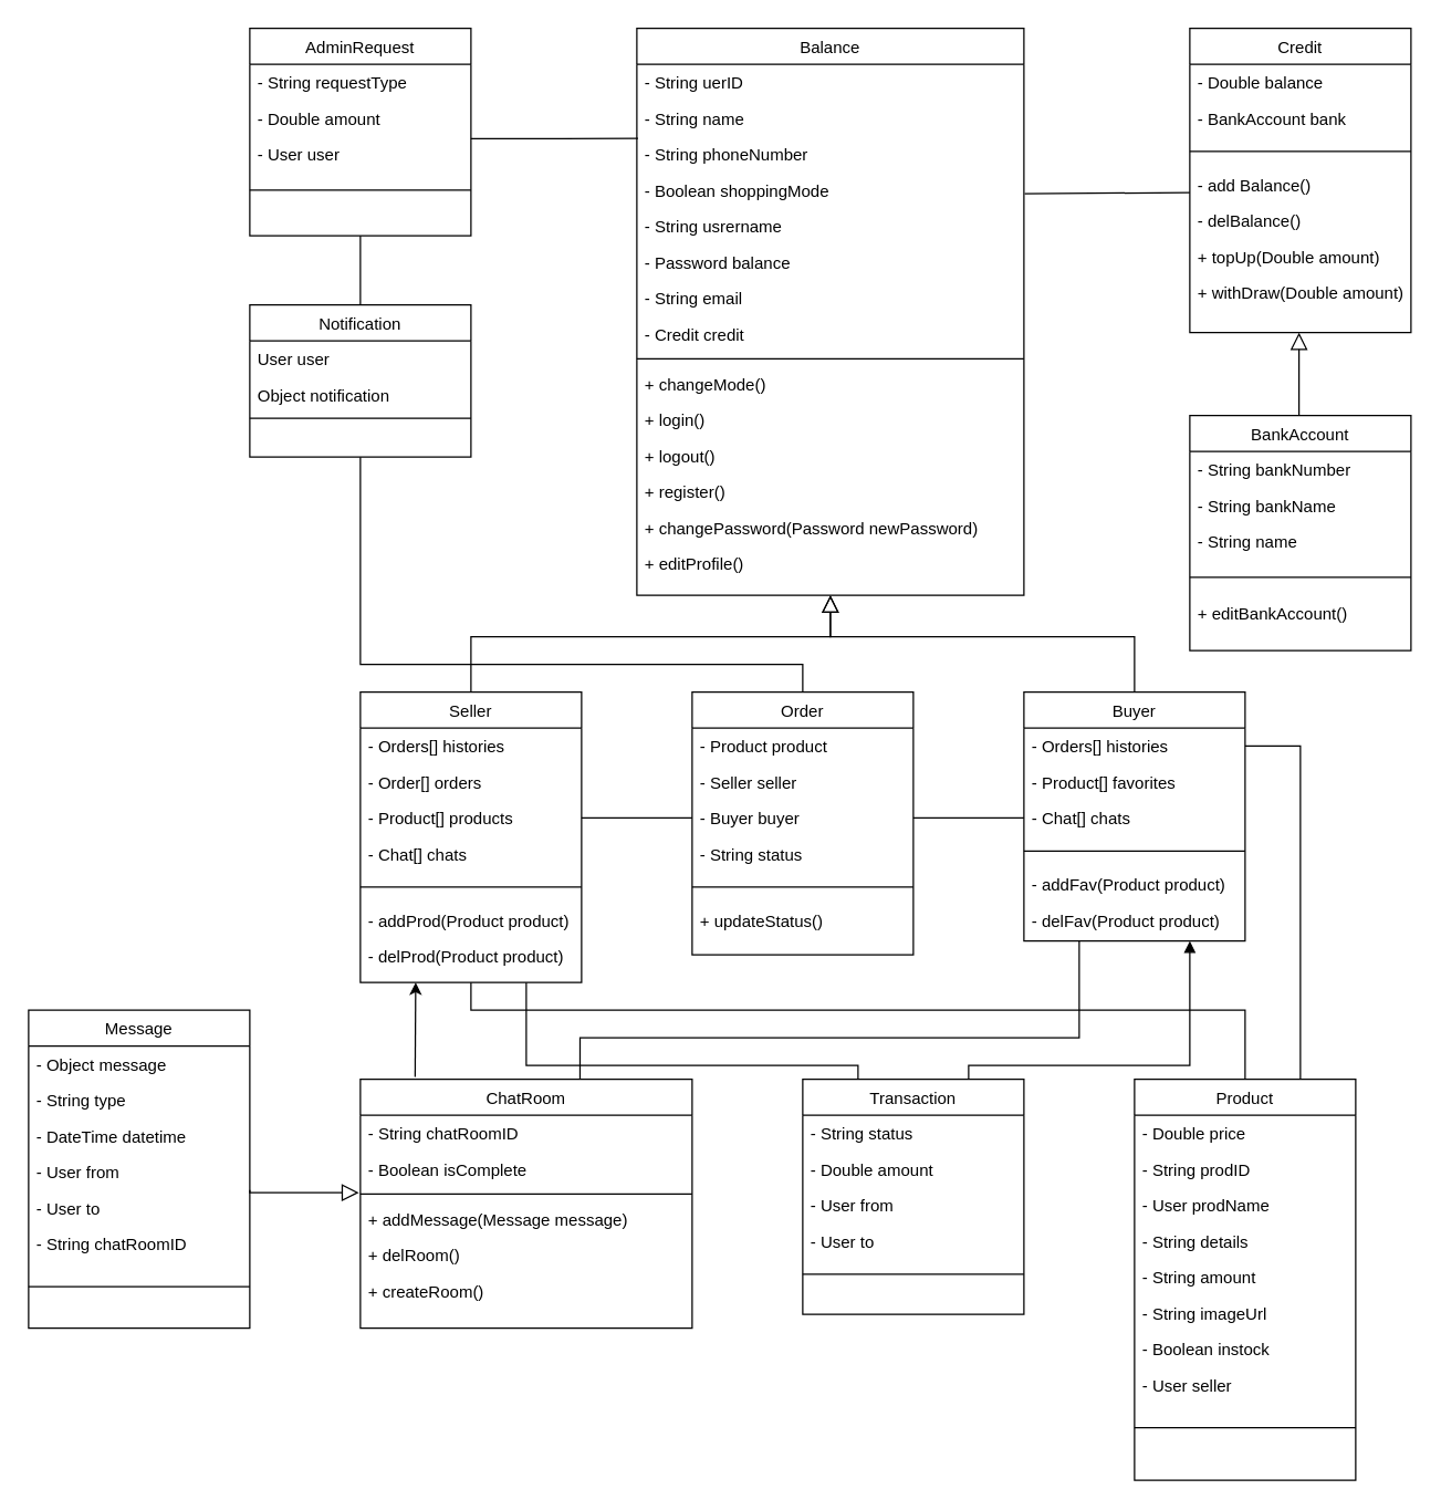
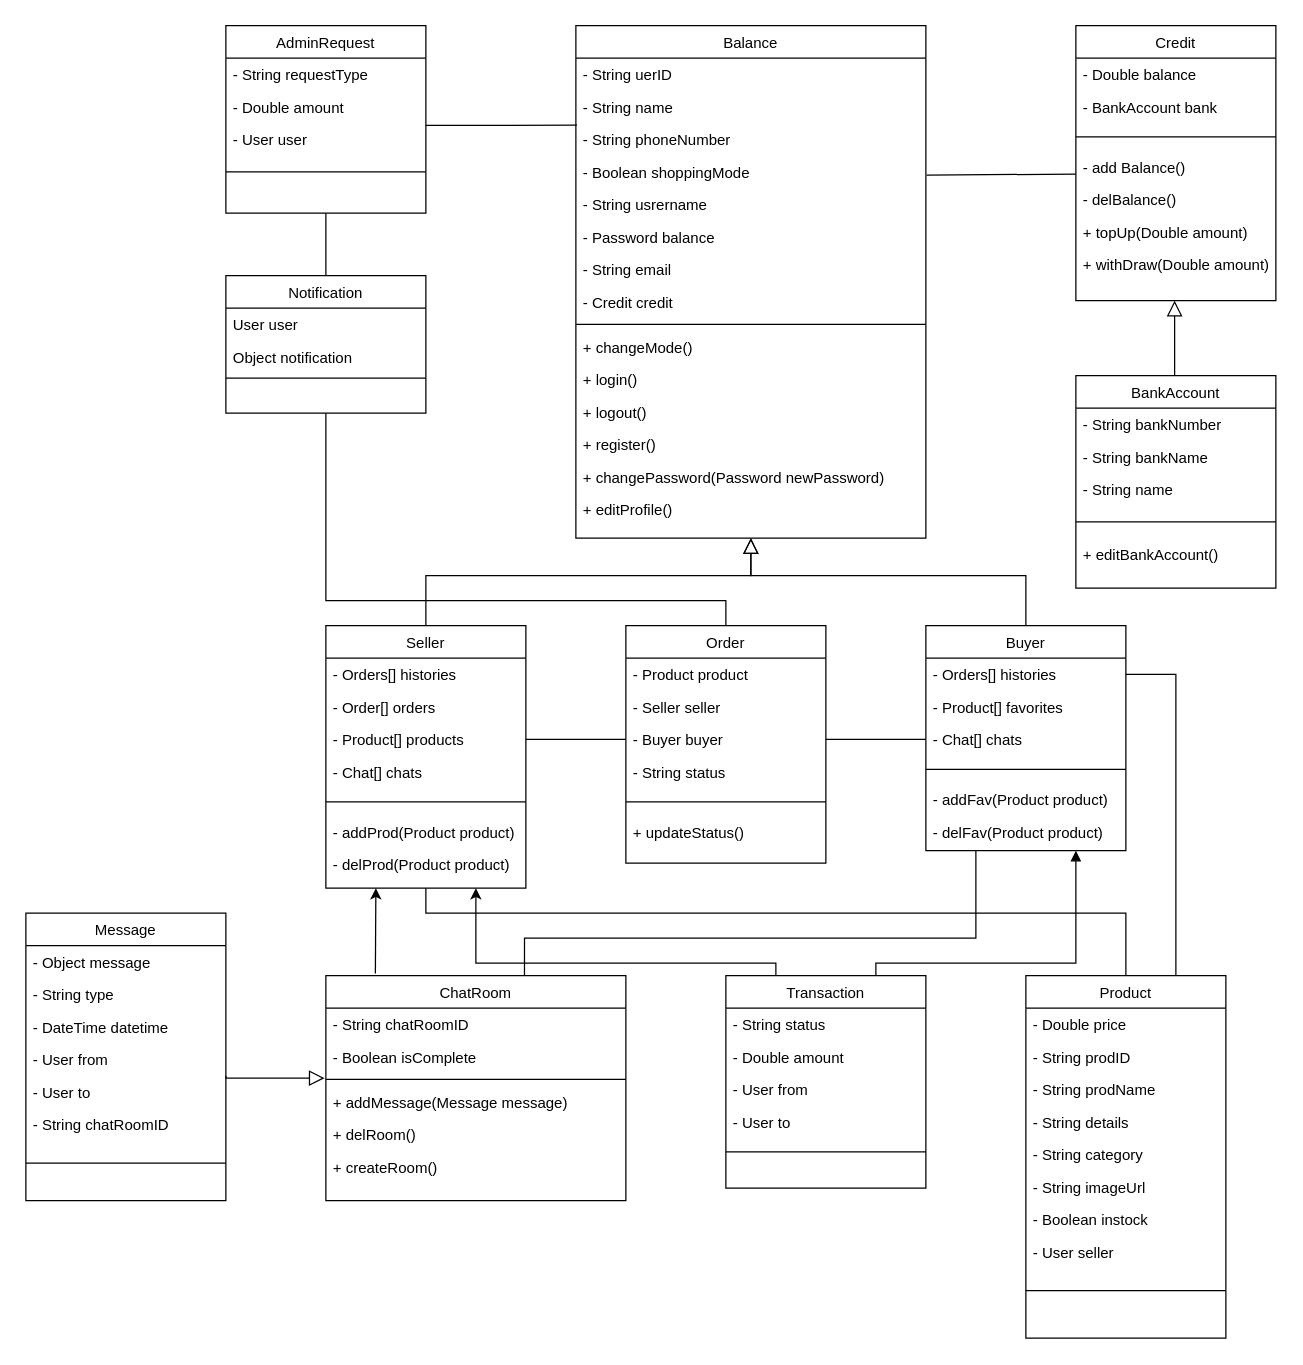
- <mxCell id="102" value="" style="endArrow=none;html=1;rounded=0;exitX=0.25;exitY=0;exitDx=0;exitDy=0;entryX=0.75;entryY=1;entryDx=0;entryDy=0;edgeStyle=orthogonalEdgeStyle;" edge="1" parent="1" source="68" target="25"><mxGeometry width="50" height="50" relative="1" as="geometry"><mxPoint x="500" y="601" as="sourcePoint" /><mxPoint x="390" y="601" as="targetPoint" /><Array as="points"><mxPoint x="620" y="770" /><mxPoint x="380" y="770" /></Array></mxGeometry></mxCell>
+ <mxCell id="102" value="" style="endArrow=classic;html=1;rounded=0;exitX=0.25;exitY=0;exitDx=0;exitDy=0;entryX=0.75;entryY=1;entryDx=0;entryDy=0;edgeStyle=orthogonalEdgeStyle;" edge="1" parent="1" source="68" target="25"><mxGeometry width="50" height="50" relative="1" as="geometry"><mxPoint x="500" y="601" as="sourcePoint" /><mxPoint x="390" y="601" as="targetPoint" /><Array as="points"><mxPoint x="620" y="770" /><mxPoint x="380" y="770" /></Array></mxGeometry></mxCell>
- <mxCell id="42" value="- User prodName" style="text;align=left;verticalAlign=top;spacingLeft=4;spacingRight=4;overflow=hidden;rotatable=0;points=[[0,0.5],[1,0.5]];portConstraint=eastwest;rounded=0;shadow=0;html=0;" vertex="1" parent="39"><mxGeometry y="78" width="160" height="26" as="geometry" /></mxCell>
+ <mxCell id="42" value="- String prodName" style="text;align=left;verticalAlign=top;spacingLeft=4;spacingRight=4;overflow=hidden;rotatable=0;points=[[0,0.5],[1,0.5]];portConstraint=eastwest;rounded=0;shadow=0;html=0;" vertex="1" parent="39"><mxGeometry y="78" width="160" height="26" as="geometry" /></mxCell>
- <mxCell id="44" value="- String amount" style="text;align=left;verticalAlign=top;spacingLeft=4;spacingRight=4;overflow=hidden;rotatable=0;points=[[0,0.5],[1,0.5]];portConstraint=eastwest;rounded=0;shadow=0;html=0;" vertex="1" parent="39"><mxGeometry y="130" width="160" height="26" as="geometry" /></mxCell>
+ <mxCell id="44" value="- String category" style="text;align=left;verticalAlign=top;spacingLeft=4;spacingRight=4;overflow=hidden;rotatable=0;points=[[0,0.5],[1,0.5]];portConstraint=eastwest;rounded=0;shadow=0;html=0;" vertex="1" parent="39"><mxGeometry y="130" width="160" height="26" as="geometry" /></mxCell>
